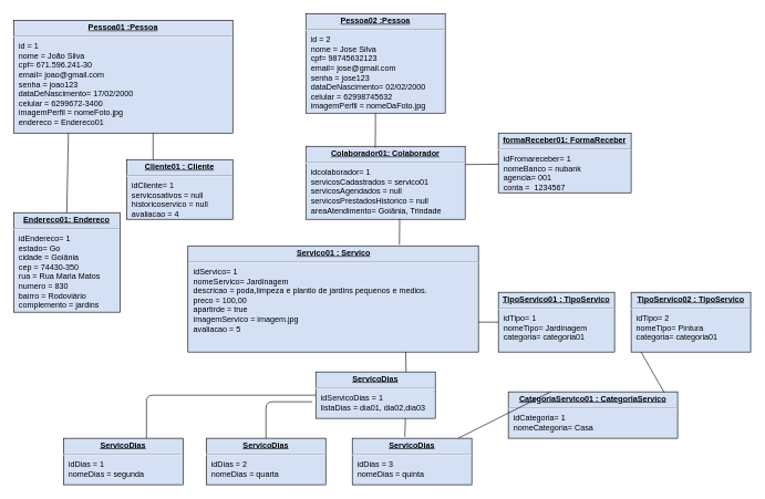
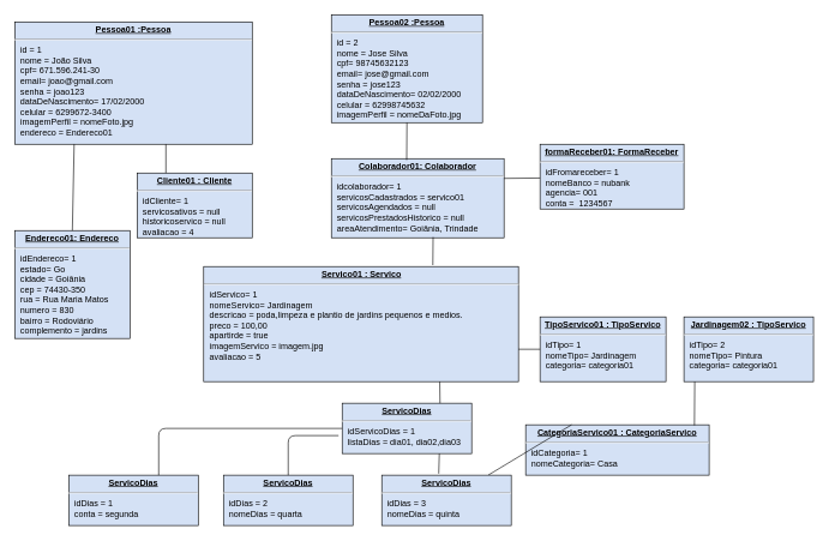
- <mxCell id="10" value="&lt;p style=&quot;margin: 0px ; margin-top: 4px ; text-align: center ; text-decoration: underline&quot;&gt;&lt;b&gt;TipoServico02 : TipoServico&lt;/b&gt;&lt;/p&gt;&lt;hr&gt;&lt;p style=&quot;margin: 0px ; margin-left: 8px&quot;&gt;idTipo= 2&lt;br&gt;nomeTipo= Pintura&lt;br&gt;categoria= categoria01&lt;/p&gt;" style="verticalAlign=top;align=left;overflow=fill;fontSize=12;fontFamily=Helvetica;html=1;fillColor=#D4E1F5;" parent="1" vertex="1"><mxGeometry x="950" y="440" width="180" height="90" as="geometry" /></mxCell>
+ <mxCell id="10" value="&lt;p style=&quot;margin: 0px ; margin-top: 4px ; text-align: center ; text-decoration: underline&quot;&gt;&lt;b&gt;Jardinagem02 : TipoServico&lt;/b&gt;&lt;/p&gt;&lt;hr&gt;&lt;p style=&quot;margin: 0px ; margin-left: 8px&quot;&gt;idTipo= 2&lt;br&gt;nomeTipo= Pintura&lt;br&gt;categoria= categoria01&lt;/p&gt;" style="verticalAlign=top;align=left;overflow=fill;fontSize=12;fontFamily=Helvetica;html=1;fillColor=#D4E1F5;" parent="1" vertex="1"><mxGeometry x="950" y="440" width="180" height="90" as="geometry" /></mxCell>
- <mxCell id="9" value="&lt;p style=&quot;margin: 0px ; margin-top: 4px ; text-align: center ; text-decoration: underline&quot;&gt;&lt;b&gt;CategoriaServico01 : CategoriaServico&lt;/b&gt;&lt;/p&gt;&lt;hr&gt;&lt;p style=&quot;margin: 0px ; margin-left: 8px&quot;&gt;idCategoria= 1&lt;br&gt;nomeCategoria= Casa&lt;/p&gt;" style="verticalAlign=top;align=left;overflow=fill;fontSize=12;fontFamily=Helvetica;html=1;fillColor=#D4E1F5;" parent="1" vertex="1"><mxGeometry x="765" y="590" width="255" height="70" as="geometry" /></mxCell>
+ <mxCell id="9" value="&lt;p style=&quot;margin: 0px ; margin-top: 4px ; text-align: center ; text-decoration: underline&quot;&gt;&lt;b&gt;CategoriaServico01 : CategoriaServico&lt;/b&gt;&lt;/p&gt;&lt;hr&gt;&lt;p style=&quot;margin: 0px ; margin-left: 8px&quot;&gt;idCategoria= 1&lt;br&gt;nomeCategoria= Casa&lt;/p&gt;" style="verticalAlign=top;align=left;overflow=fill;fontSize=12;fontFamily=Helvetica;html=1;fillColor=#D4E1F5;" parent="1" vertex="1"><mxGeometry x="730" y="590" width="255" height="70" as="geometry" /></mxCell>
- <mxCell id="22" value="&lt;p style=&quot;margin: 0px ; margin-top: 4px ; text-align: center ; text-decoration: underline&quot;&gt;&lt;b&gt;ServicoDias&lt;/b&gt;&lt;/p&gt;&lt;hr&gt;&lt;p style=&quot;margin: 0px ; margin-left: 8px&quot;&gt;idDias = 1&lt;/p&gt;&lt;p style=&quot;margin: 0px ; margin-left: 8px&quot;&gt;nomeDias = segunda&lt;/p&gt;" style="verticalAlign=top;align=left;overflow=fill;fontSize=12;fontFamily=Helvetica;html=1;fillColor=#D4E1F5;" vertex="1" parent="1"><mxGeometry x="95" y="660" width="180" height="70" as="geometry" /></mxCell>
+ <mxCell id="22" value="&lt;p style=&quot;margin: 0px ; margin-top: 4px ; text-align: center ; text-decoration: underline&quot;&gt;&lt;b&gt;ServicoDias&lt;/b&gt;&lt;/p&gt;&lt;hr&gt;&lt;p style=&quot;margin: 0px ; margin-left: 8px&quot;&gt;idDias = 1&lt;/p&gt;&lt;p style=&quot;margin: 0px ; margin-left: 8px&quot;&gt;conta = segunda&lt;/p&gt;" style="verticalAlign=top;align=left;overflow=fill;fontSize=12;fontFamily=Helvetica;html=1;fillColor=#D4E1F5;" vertex="1" parent="1"><mxGeometry x="95" y="660" width="180" height="70" as="geometry" /></mxCell>
